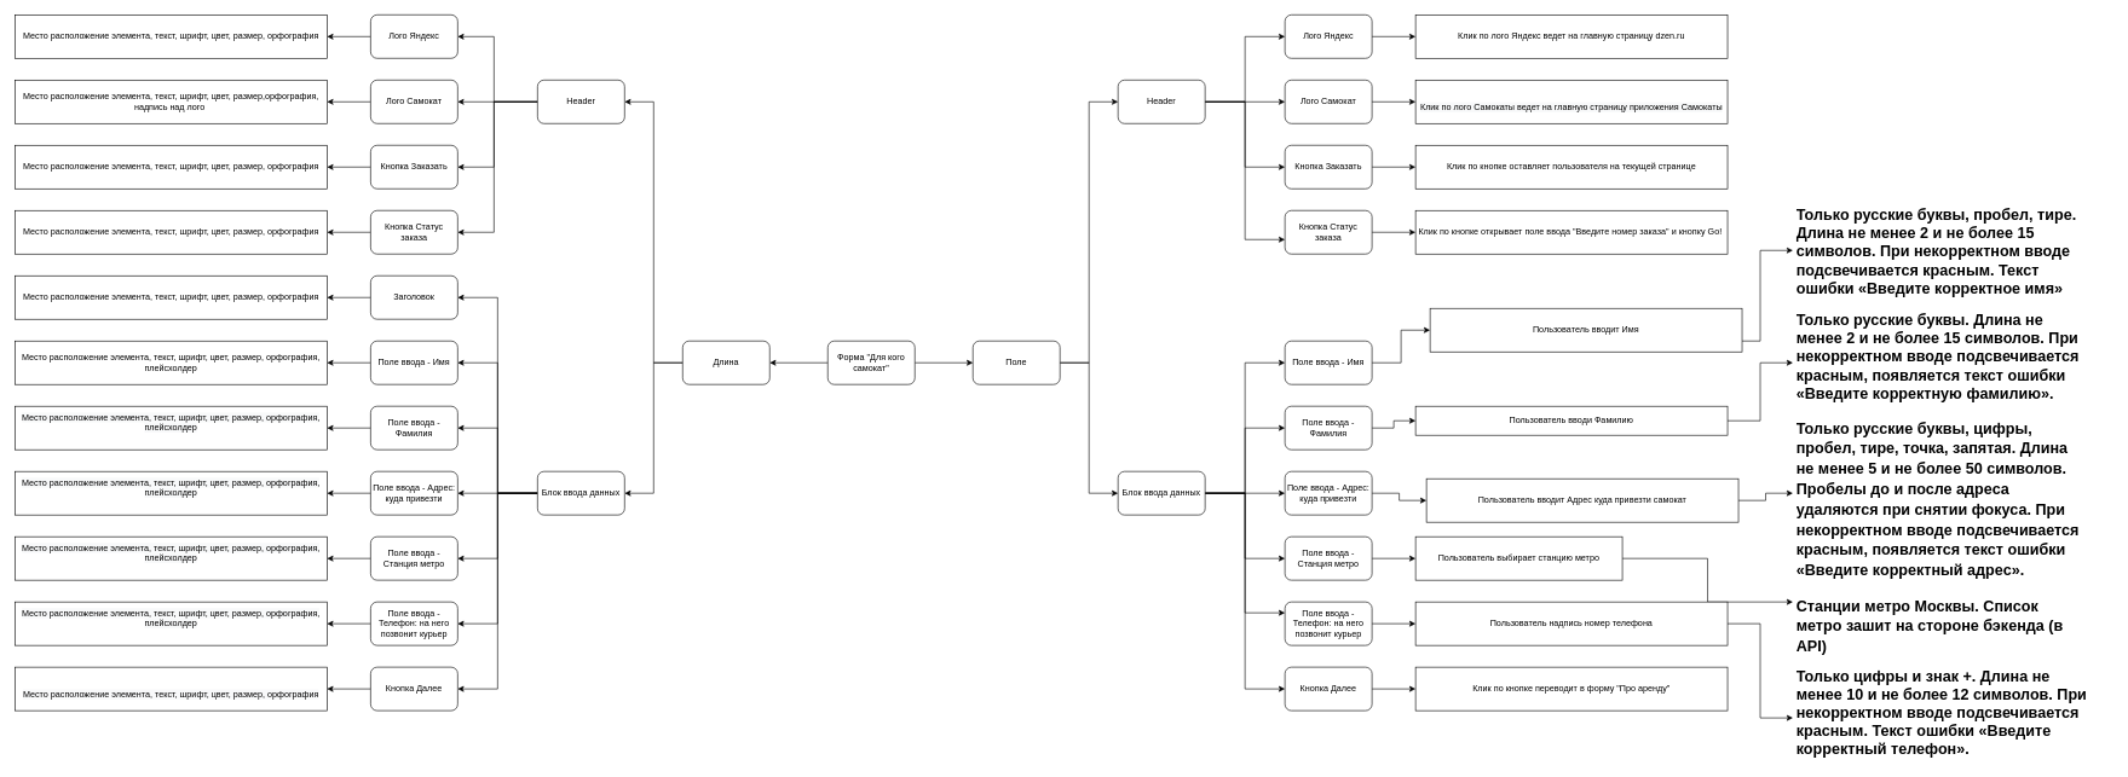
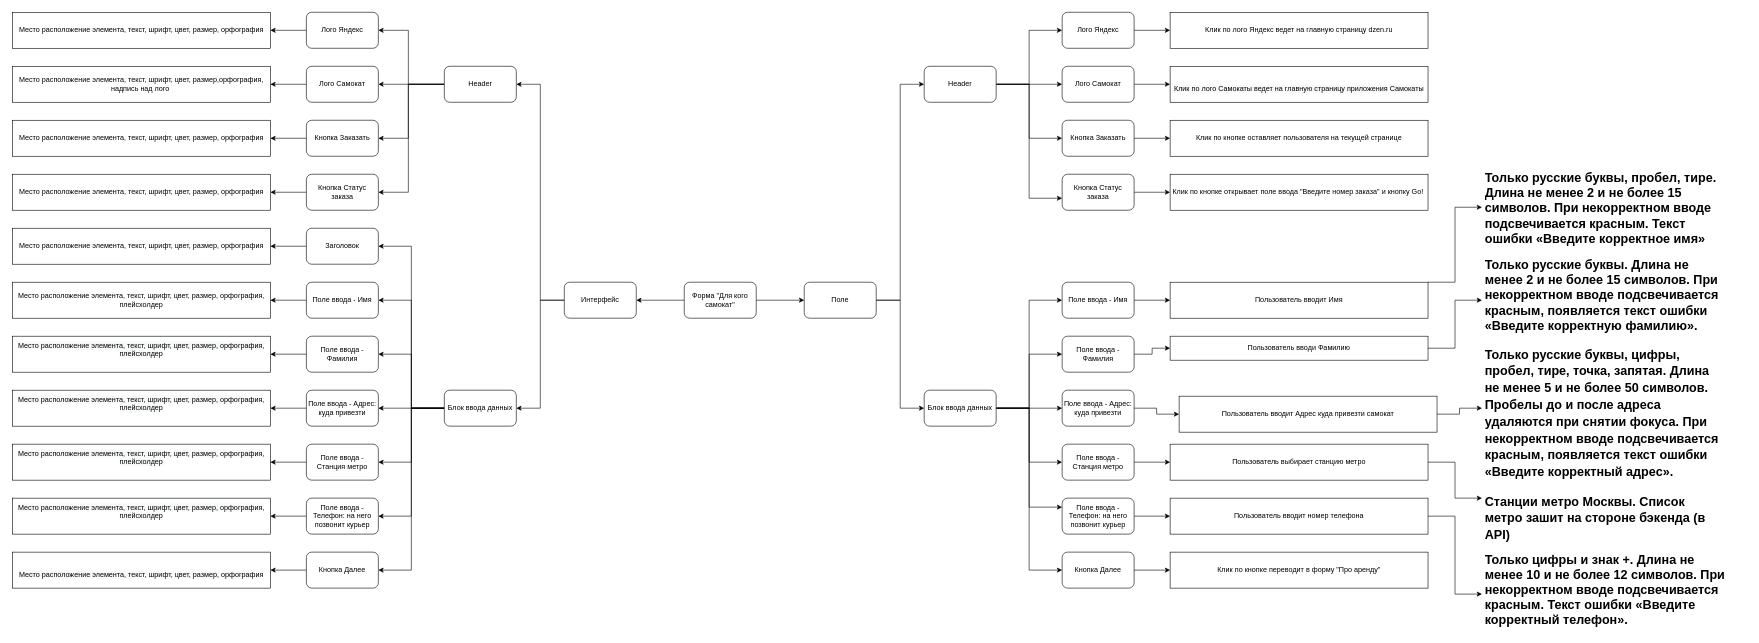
- <mxCell id="94" value="Пользователь вводит Имя" style="rounded=0;whiteSpace=wrap;html=1;" vertex="1" parent="1"><mxGeometry x="1970" y="425" width="430" height="60" as="geometry" /></mxCell>
+ <mxCell id="94" value="Пользователь вводит Имя" style="rounded=0;whiteSpace=wrap;html=1;" vertex="1" parent="1"><mxGeometry x="1950" y="470" width="430" height="60" as="geometry" /></mxCell>
- <mxCell id="10" value="Длина" style="whiteSpace=wrap;html=1;rounded=1;" vertex="1" parent="1"><mxGeometry x="940" y="470" width="120" height="60" as="geometry" /></mxCell>
+ <mxCell id="10" value="Интерфейс" style="whiteSpace=wrap;html=1;rounded=1;" vertex="1" parent="1"><mxGeometry x="940" y="470" width="120" height="60" as="geometry" /></mxCell>
- <mxCell id="100" value="Пользователь выбирает станцию метро" style="rounded=0;whiteSpace=wrap;html=1;" vertex="1" parent="1"><mxGeometry x="1950" y="740" width="285" height="60" as="geometry" /></mxCell>
+ <mxCell id="100" value="Пользователь выбирает станцию метро" style="rounded=0;whiteSpace=wrap;html=1;" vertex="1" parent="1"><mxGeometry x="1950" y="740" width="430" height="60" as="geometry" /></mxCell>
- <mxCell id="102" value="Пользователь надпись номер телефона" style="rounded=0;whiteSpace=wrap;html=1;" vertex="1" parent="1"><mxGeometry x="1950" y="830" width="430" height="60" as="geometry" /></mxCell>
+ <mxCell id="102" value="Пользователь вводит номер телефона" style="rounded=0;whiteSpace=wrap;html=1;" vertex="1" parent="1"><mxGeometry x="1950" y="830" width="430" height="60" as="geometry" /></mxCell>
